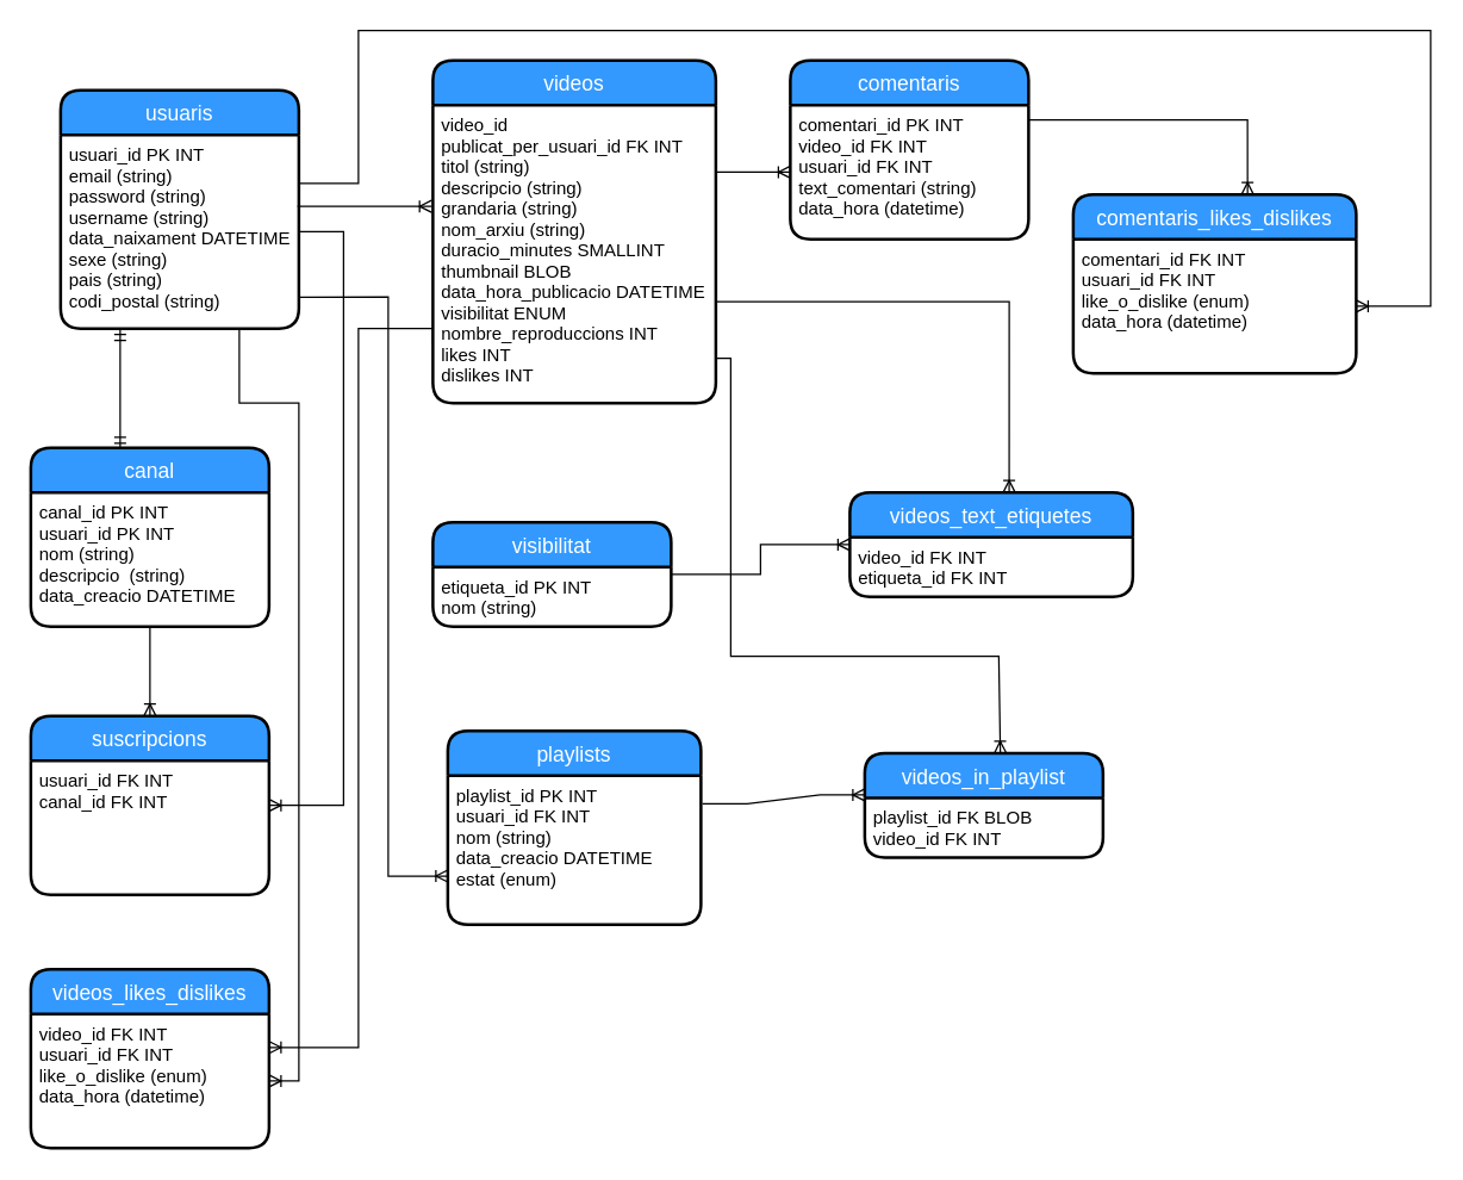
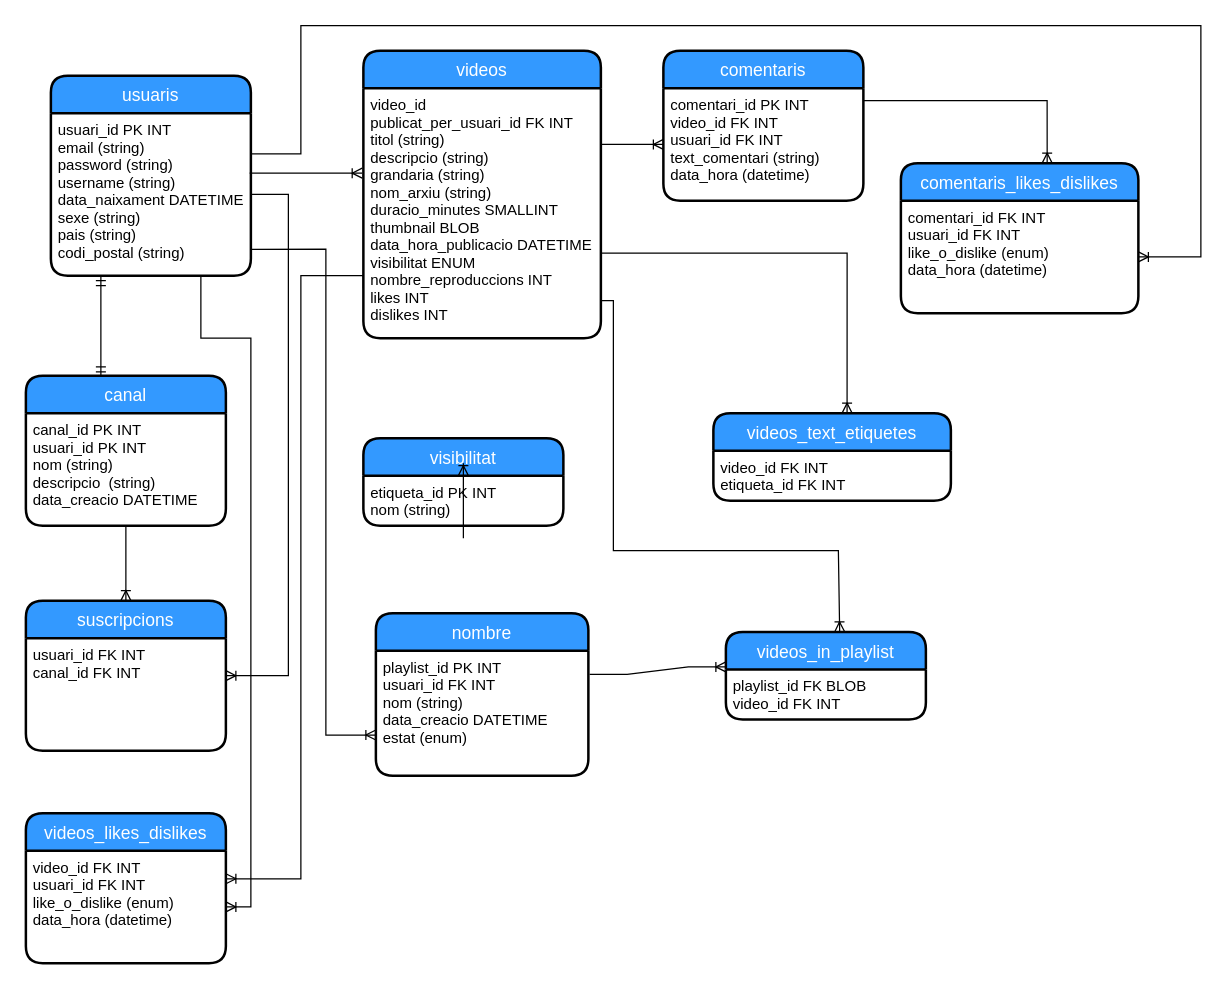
- <mxCell id="8" value="" style="edgeStyle=orthogonalEdgeStyle;fontSize=12;html=1;endArrow=ERoneToMany;rounded=0;" edge="1" parent="1" source="6" target="28"><mxGeometry width="100" height="100" relative="1" as="geometry"><mxPoint x="200" y="360" as="sourcePoint" /><mxPoint x="270" y="250" as="targetPoint" /></mxGeometry></mxCell>
+ <mxCell id="8" value="" style="edgeStyle=orthogonalEdgeStyle;fontSize=12;html=1;endArrow=ERoneToMany;rounded=0;" edge="1" parent="1" source="6" target="7"><mxGeometry width="100" height="100" relative="1" as="geometry"><mxPoint x="200" y="360" as="sourcePoint" /><mxPoint x="270" y="250" as="targetPoint" /></mxGeometry></mxCell>
- <mxCell id="15" value="playlists" style="swimlane;childLayout=stackLayout;horizontal=1;startSize=30;horizontalStack=0;rounded=1;fontSize=14;fontStyle=0;strokeWidth=2;resizeParent=0;resizeLast=1;shadow=0;dashed=0;align=center;fillColor=#3399FF;fontColor=#FFFFFF;" vertex="1" parent="1"><mxGeometry x="300" y="490" width="170" height="130" as="geometry" /></mxCell>
+ <mxCell id="15" value="nombre" style="swimlane;childLayout=stackLayout;horizontal=1;startSize=30;horizontalStack=0;rounded=1;fontSize=14;fontStyle=0;strokeWidth=2;resizeParent=0;resizeLast=1;shadow=0;dashed=0;align=center;fillColor=#3399FF;fontColor=#FFFFFF;" vertex="1" parent="1"><mxGeometry x="300" y="490" width="170" height="130" as="geometry" /></mxCell>
